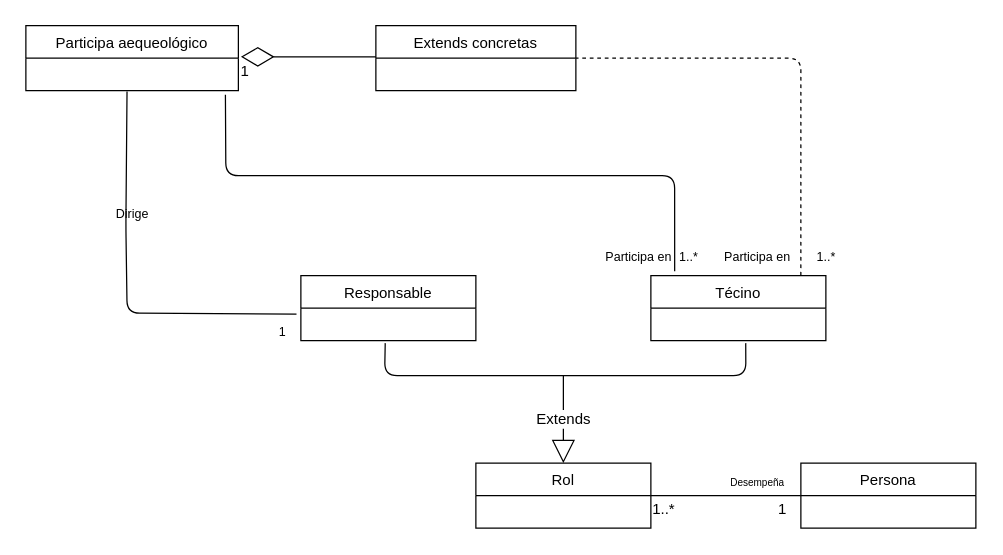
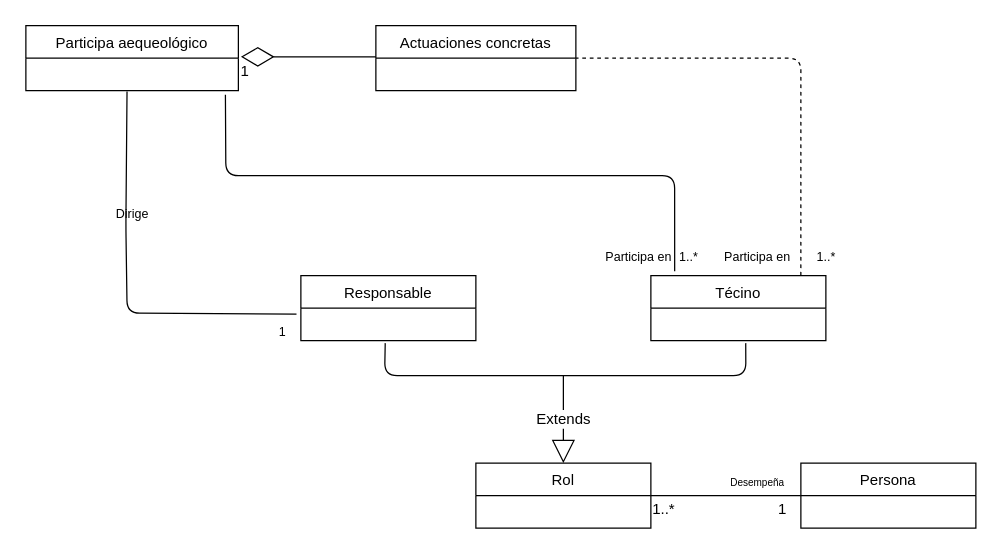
- <mxCell id="5" value="Extends concretas" style="swimlane;fontStyle=0;childLayout=stackLayout;horizontal=1;startSize=26;fillColor=none;horizontalStack=0;resizeParent=1;resizeParentMax=0;resizeLast=0;collapsible=1;marginBottom=0;" vertex="1" parent="1"><mxGeometry x="300" y="20" width="160" height="52" as="geometry" /></mxCell>
+ <mxCell id="5" value="Actuaciones concretas" style="swimlane;fontStyle=0;childLayout=stackLayout;horizontal=1;startSize=26;fillColor=none;horizontalStack=0;resizeParent=1;resizeParentMax=0;resizeLast=0;collapsible=1;marginBottom=0;" vertex="1" parent="1"><mxGeometry x="300" y="20" width="160" height="52" as="geometry" /></mxCell>
